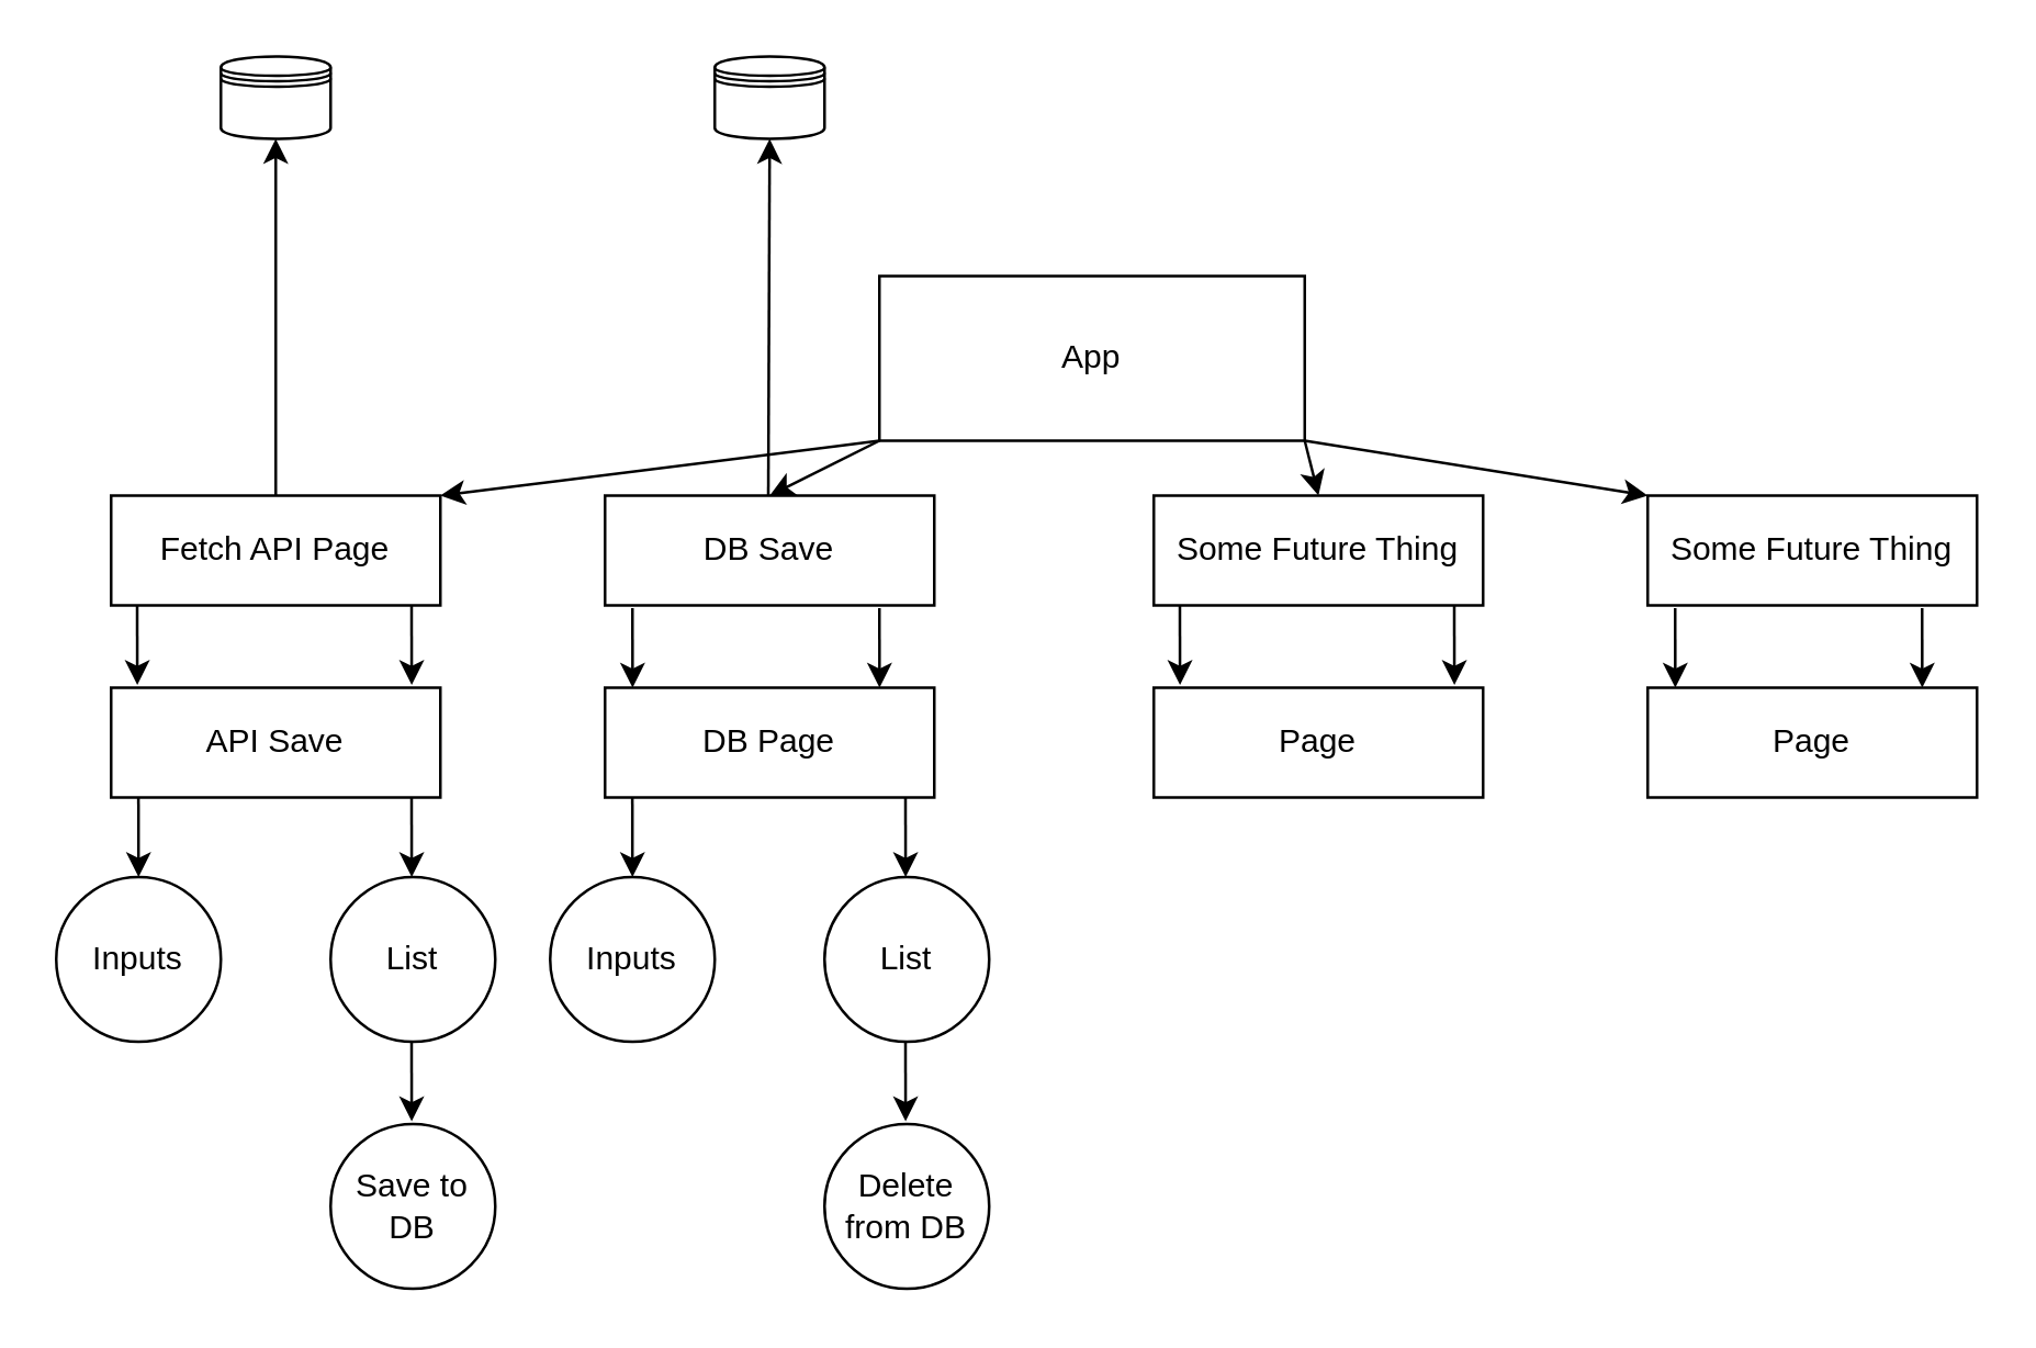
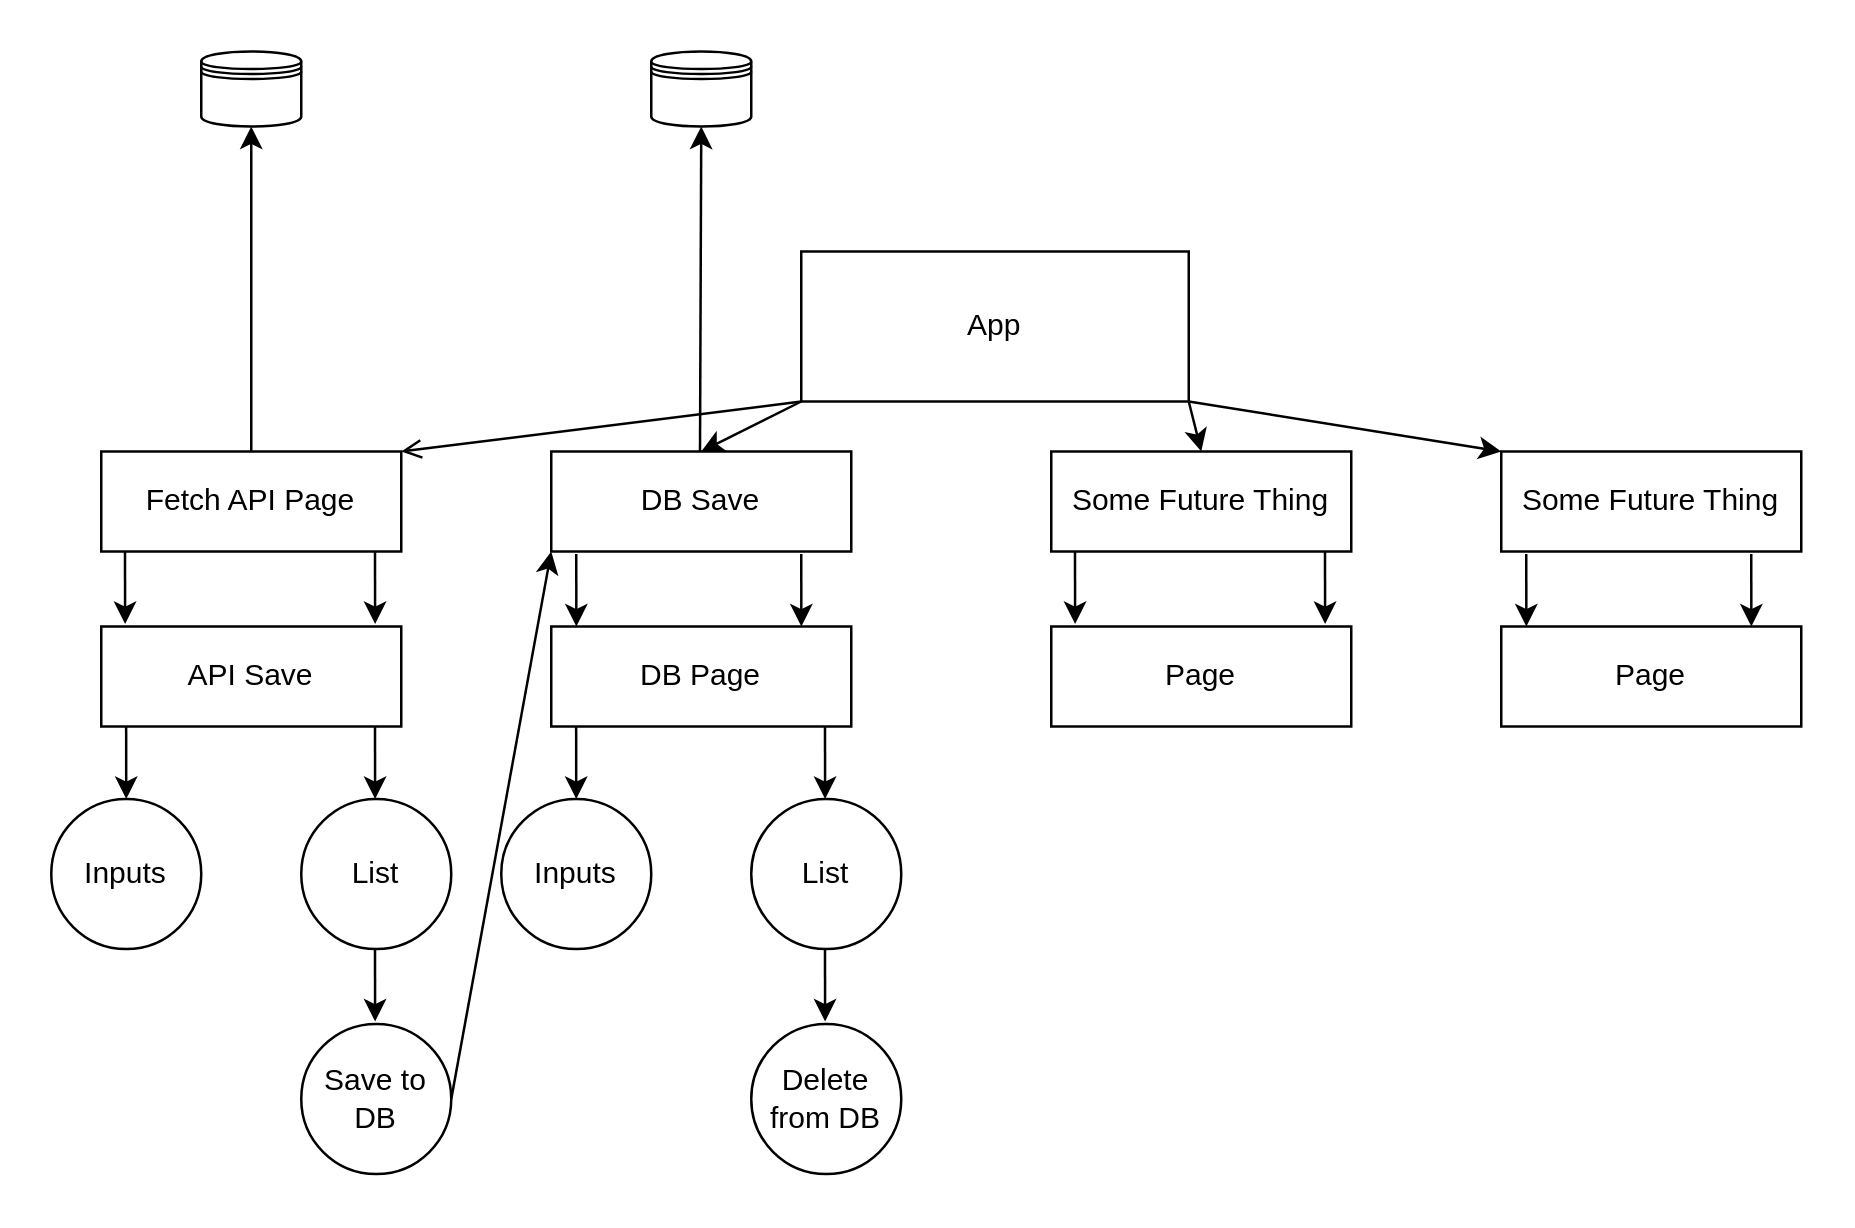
- <mxCell id="7" value="" style="endArrow=classic;html=1;exitX=0;exitY=1;exitDx=0;exitDy=0;entryX=1;entryY=0;entryDx=0;entryDy=0;" edge="1" parent="1" source="2" target="3"><mxGeometry width="50" height="50" relative="1" as="geometry"><mxPoint x="390" y="410" as="sourcePoint" /><mxPoint x="440" y="360" as="targetPoint" /></mxGeometry></mxCell>
+ <mxCell id="7" value="" style="endArrow=open;html=1;exitX=0;exitY=1;exitDx=0;exitDy=0;entryX=1;entryY=0;entryDx=0;entryDy=0;" edge="1" parent="1" source="2" target="3"><mxGeometry width="50" height="50" relative="1" as="geometry"><mxPoint x="390" y="410" as="sourcePoint" /><mxPoint x="440" y="360" as="targetPoint" /></mxGeometry></mxCell>
+ <mxCell id="17" value="" style="endArrow=classic;html=1;entryX=0;entryY=1;entryDx=0;entryDy=0;exitX=1;exitY=0.5;exitDx=0;exitDy=0;" edge="1" parent="1" source="13" target="4"><mxGeometry width="50" height="50" relative="1" as="geometry"><mxPoint x="390" y="300" as="sourcePoint" /><mxPoint x="290" y="310" as="targetPoint" /></mxGeometry></mxCell>
